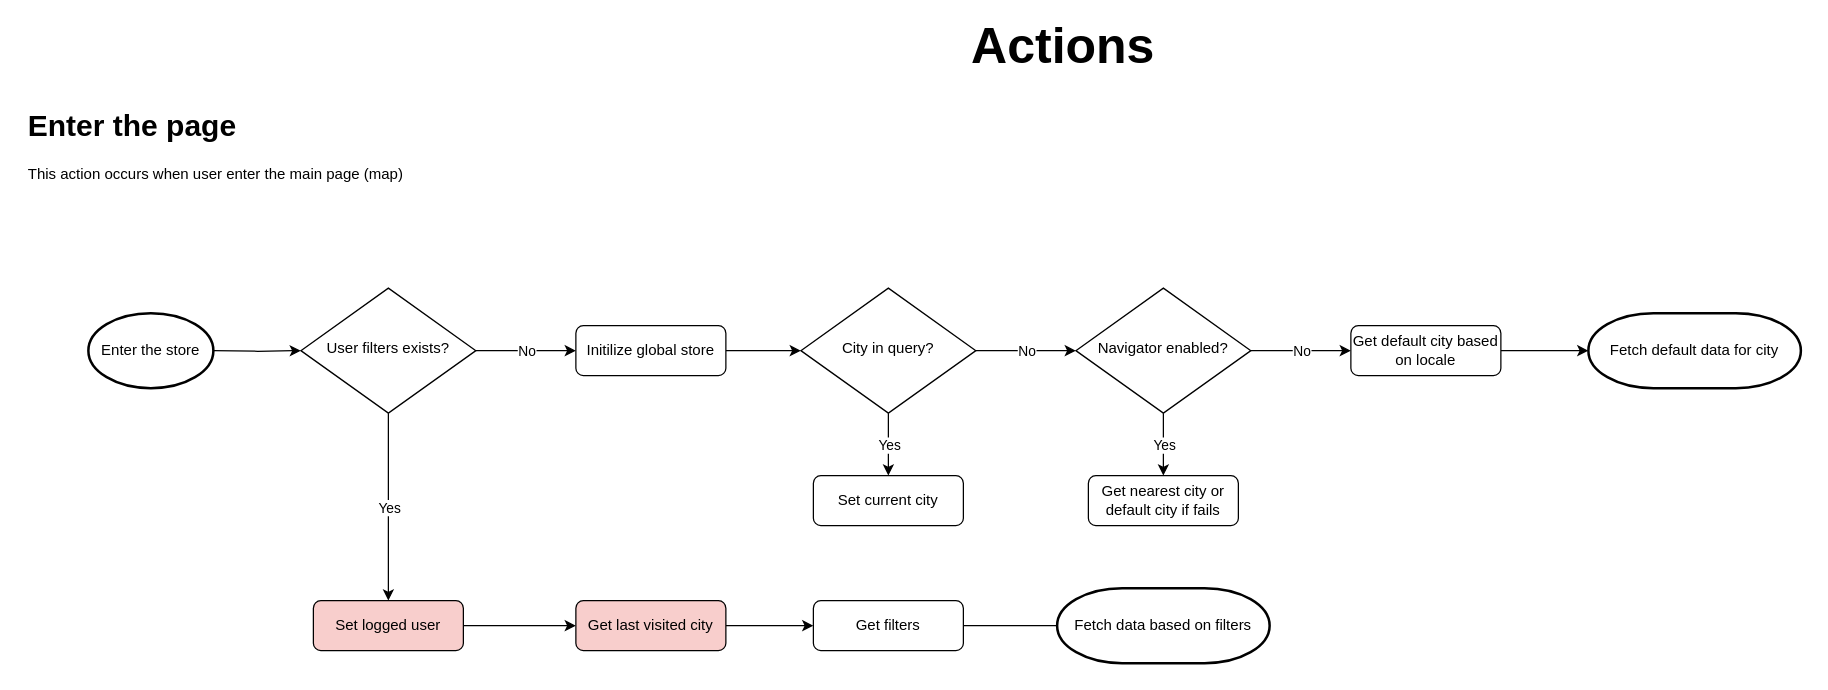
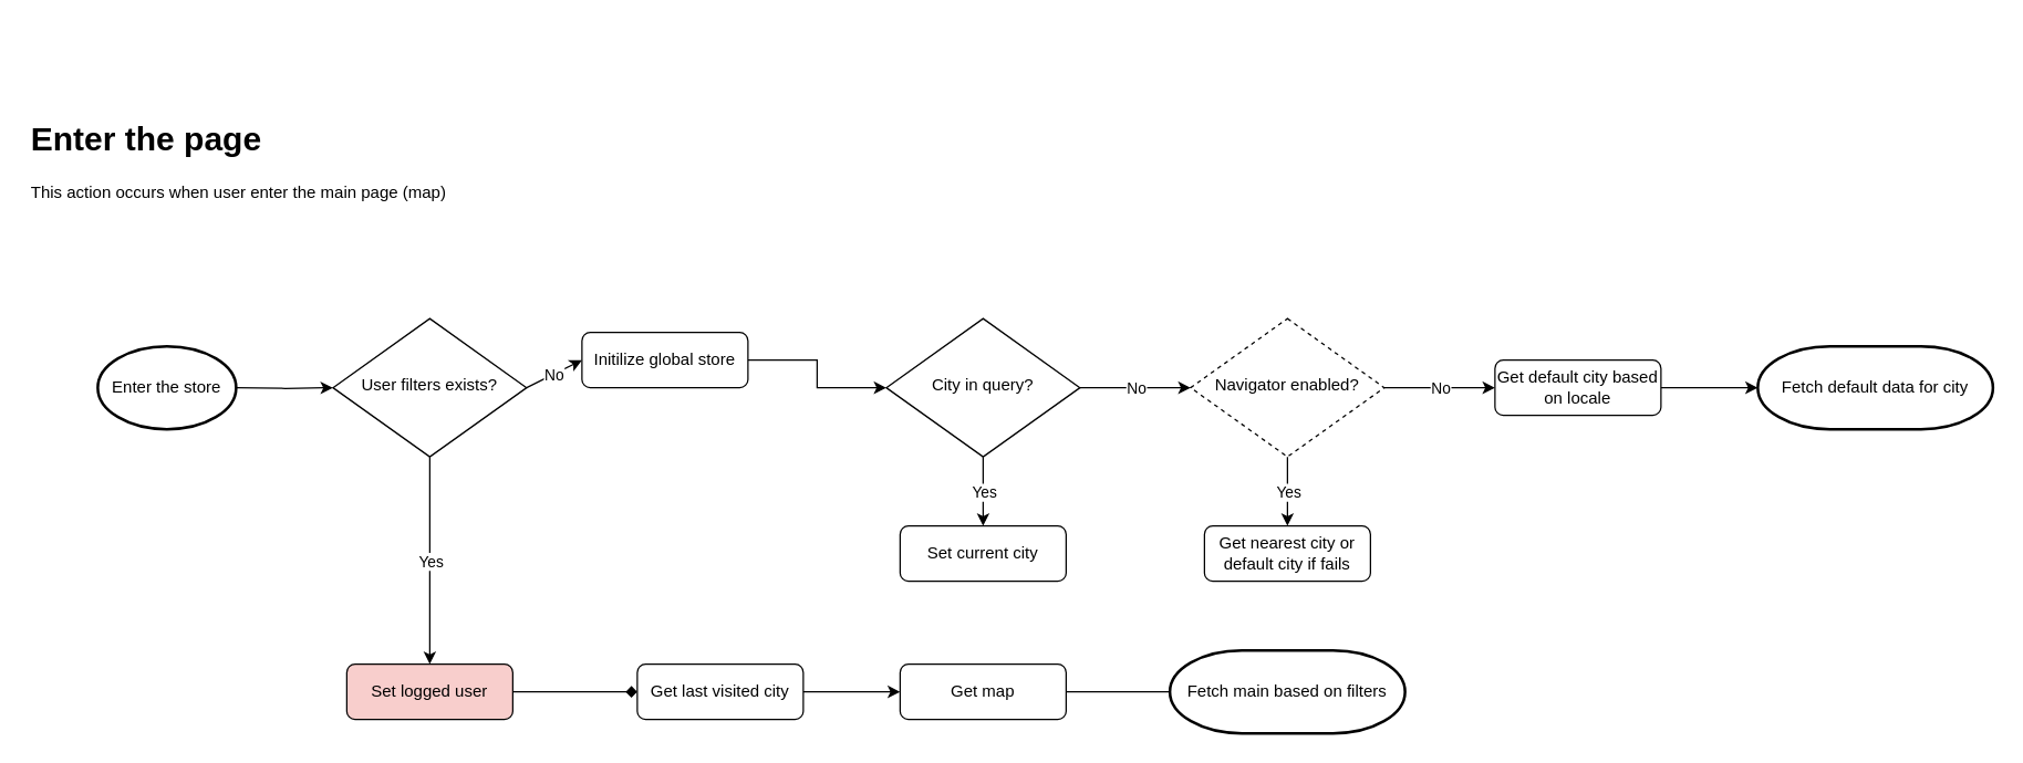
- <mxCell id="7" value="&lt;b&gt;&lt;font style=&quot;font-size: 40px;&quot;&gt;Actions&lt;/font&gt;&lt;/b&gt;" style="text;html=1;align=center;verticalAlign=middle;whiteSpace=wrap;rounded=0;" vertex="1" parent="1"><mxGeometry x="760" y="20" width="180" height="30" as="geometry" /></mxCell>
- <mxCell id="9" value="Initilize global store" style="rounded=1;whiteSpace=wrap;html=1;fontSize=12;glass=0;strokeWidth=1;shadow=0;" vertex="1" parent="1"><mxGeometry x="460" y="260" width="120" height="40" as="geometry" /></mxCell>
+ <mxCell id="9" value="Initilize global store" style="rounded=1;whiteSpace=wrap;html=1;fontSize=12;glass=0;strokeWidth=1;shadow=0;" vertex="1" parent="1"><mxGeometry x="420" y="240" width="120" height="40" as="geometry" /></mxCell>
- <mxCell id="21" value="Navigator enabled?" style="rhombus;whiteSpace=wrap;html=1;shadow=0;fontFamily=Helvetica;fontSize=12;align=center;strokeWidth=1;spacing=6;spacingTop=-4;" vertex="1" parent="1"><mxGeometry x="860" y="230" width="140" height="100" as="geometry" /></mxCell>
+ <mxCell id="21" value="Navigator enabled?" style="rhombus;whiteSpace=wrap;html=1;shadow=0;fontFamily=Helvetica;fontSize=12;align=center;strokeWidth=1;spacing=6;spacingTop=-4;dashed=1;" vertex="1" parent="1"><mxGeometry x="860" y="230" width="140" height="100" as="geometry" /></mxCell>
- <mxCell id="4" style="edgeStyle=orthogonalEdgeStyle;rounded=0;orthogonalLoop=1;jettySize=auto;html=1;entryX=0;entryY=0.5;entryDx=0;entryDy=0;" edge="1" parent="1" source="5" target="32"><mxGeometry relative="1" as="geometry" /></mxCell>
+ <mxCell id="4" style="edgeStyle=orthogonalEdgeStyle;rounded=0;orthogonalLoop=1;jettySize=auto;html=1;entryX=0;entryY=0.5;entryDx=0;entryDy=0;endArrow=diamond;" edge="1" parent="1" source="5" target="32"><mxGeometry relative="1" as="geometry" /></mxCell>
- <mxCell id="32" value="Get last visited city" style="rounded=1;whiteSpace=wrap;html=1;fontSize=12;glass=0;strokeWidth=1;shadow=0;fillColor=#f8cecc;" vertex="1" parent="1"><mxGeometry x="460" y="480" width="120" height="40" as="geometry" /></mxCell>
+ <mxCell id="32" value="Get last visited city" style="rounded=1;whiteSpace=wrap;html=1;fontSize=12;glass=0;strokeWidth=1;shadow=0;" vertex="1" parent="1"><mxGeometry x="460" y="480" width="120" height="40" as="geometry" /></mxCell>
- <mxCell id="30" value="Get filters" style="rounded=1;whiteSpace=wrap;html=1;fontSize=12;glass=0;strokeWidth=1;shadow=0;" vertex="1" parent="1"><mxGeometry x="650" y="480" width="120" height="40" as="geometry" /></mxCell>
+ <mxCell id="30" value="Get map" style="rounded=1;whiteSpace=wrap;html=1;fontSize=12;glass=0;strokeWidth=1;shadow=0;" vertex="1" parent="1"><mxGeometry x="650" y="480" width="120" height="40" as="geometry" /></mxCell>
- <mxCell id="33" value="Fetch data based on filters" style="strokeWidth=2;html=1;shape=mxgraph.flowchart.terminator;whiteSpace=wrap;" vertex="1" parent="1"><mxGeometry x="845" y="470" width="170" height="60" as="geometry" /></mxCell>
+ <mxCell id="33" value="Fetch main based on filters" style="strokeWidth=2;html=1;shape=mxgraph.flowchart.terminator;whiteSpace=wrap;" vertex="1" parent="1"><mxGeometry x="845" y="470" width="170" height="60" as="geometry" /></mxCell>
